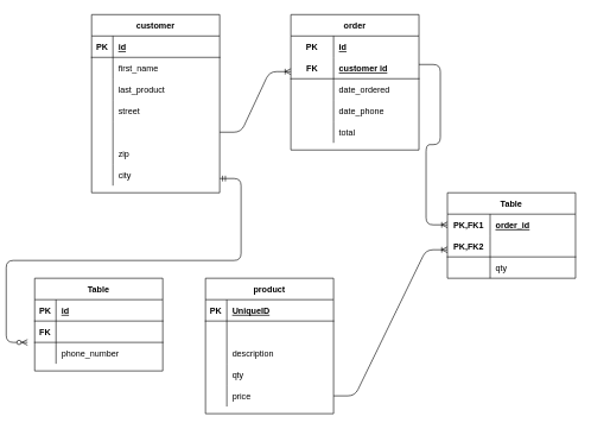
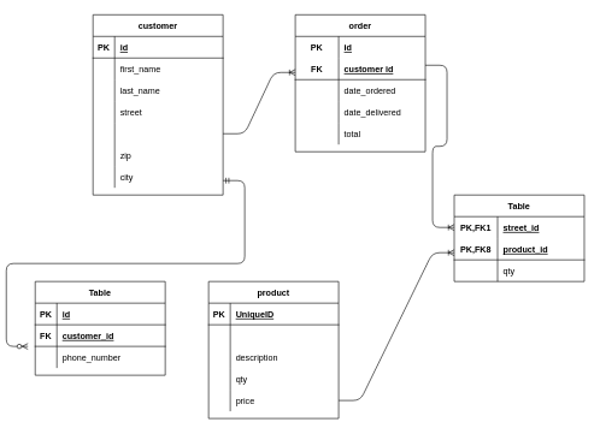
- <mxCell id="11" value="last_product" style="shape=partialRectangle;connectable=0;fillColor=none;top=0;left=0;bottom=0;right=0;align=left;spacingLeft=6;overflow=hidden;" vertex="1" parent="9"><mxGeometry x="30" width="150" height="30" as="geometry" /></mxCell>
+ <mxCell id="11" value="last_name" style="shape=partialRectangle;connectable=0;fillColor=none;top=0;left=0;bottom=0;right=0;align=left;spacingLeft=6;overflow=hidden;" vertex="1" parent="9"><mxGeometry x="30" width="150" height="30" as="geometry" /></mxCell>
- <mxCell id="50" value="date_phone" style="shape=partialRectangle;connectable=0;fillColor=none;top=0;left=0;bottom=0;right=0;align=left;spacingLeft=6;overflow=hidden;" vertex="1" parent="48"><mxGeometry x="60" width="120" height="30" as="geometry" /></mxCell>
+ <mxCell id="50" value="date_delivered" style="shape=partialRectangle;connectable=0;fillColor=none;top=0;left=0;bottom=0;right=0;align=left;spacingLeft=6;overflow=hidden;" vertex="1" parent="48"><mxGeometry x="60" width="120" height="30" as="geometry" /></mxCell>
- <mxCell id="58" value="order_id" style="shape=partialRectangle;connectable=0;fillColor=none;top=0;left=0;bottom=0;right=0;align=left;spacingLeft=6;fontStyle=5;overflow=hidden;" vertex="1" parent="56"><mxGeometry x="60" width="120" height="30" as="geometry" /></mxCell>
+ <mxCell id="58" value="street_id" style="shape=partialRectangle;connectable=0;fillColor=none;top=0;left=0;bottom=0;right=0;align=left;spacingLeft=6;fontStyle=5;overflow=hidden;" vertex="1" parent="56"><mxGeometry x="60" width="120" height="30" as="geometry" /></mxCell>
+ <mxCell id="61" value="product_id" style="shape=partialRectangle;connectable=0;fillColor=none;top=0;left=0;bottom=0;right=0;align=left;spacingLeft=6;fontStyle=5;overflow=hidden;" vertex="1" parent="59"><mxGeometry x="60" width="120" height="30" as="geometry" /></mxCell>
- <mxCell id="60" value="PK,FK2" style="shape=partialRectangle;connectable=0;fillColor=none;top=0;left=0;bottom=0;right=0;fontStyle=1;overflow=hidden;" vertex="1" parent="59"><mxGeometry width="60" height="30" as="geometry" /></mxCell>
+ <mxCell id="60" value="PK,FK8" style="shape=partialRectangle;connectable=0;fillColor=none;top=0;left=0;bottom=0;right=0;fontStyle=1;overflow=hidden;" vertex="1" parent="59"><mxGeometry width="60" height="30" as="geometry" /></mxCell>
+ <mxCell id="73" value="customer_id" style="shape=partialRectangle;connectable=0;fillColor=none;top=0;left=0;bottom=0;right=0;align=left;spacingLeft=6;fontStyle=5;overflow=hidden;" vertex="1" parent="71"><mxGeometry x="30" width="150" height="30" as="geometry" /></mxCell>
